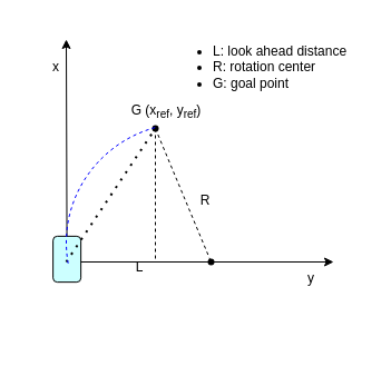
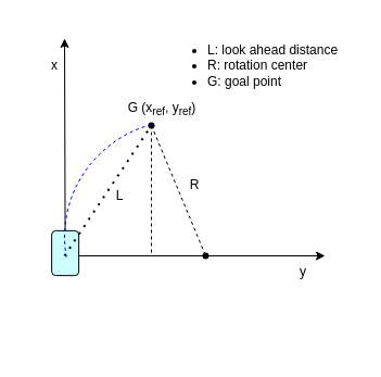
- <mxCell id="14" value="R" style="text;html=1;strokeColor=none;fillColor=none;align=center;verticalAlign=middle;whiteSpace=wrap;rounded=0;dashed=1;fontSize=12;fontColor=#000000;" vertex="1" parent="1"><mxGeometry x="154" y="165" width="60" height="30" as="geometry" /></mxCell>
+ <mxCell id="14" value="R" style="text;html=1;strokeColor=none;fillColor=none;align=center;verticalAlign=middle;whiteSpace=wrap;rounded=0;dashed=1;fontSize=12;fontColor=#000000;" vertex="1" parent="1"><mxGeometry x="149" y="155" width="60" height="30" as="geometry" /></mxCell>
- <mxCell id="16" value="L" style="text;html=1;strokeColor=none;fillColor=none;align=center;verticalAlign=middle;whiteSpace=wrap;rounded=0;dashed=1;fontSize=12;fontColor=#000000;" vertex="1" parent="1"><mxGeometry x="95.25" y="225" width="60" height="30" as="geometry" /></mxCell>
+ <mxCell id="16" value="L" style="text;html=1;strokeColor=none;fillColor=none;align=center;verticalAlign=middle;whiteSpace=wrap;rounded=0;dashed=1;fontSize=12;fontColor=#000000;" vertex="1" parent="1"><mxGeometry x="80.25" y="165" width="60" height="30" as="geometry" /></mxCell>
